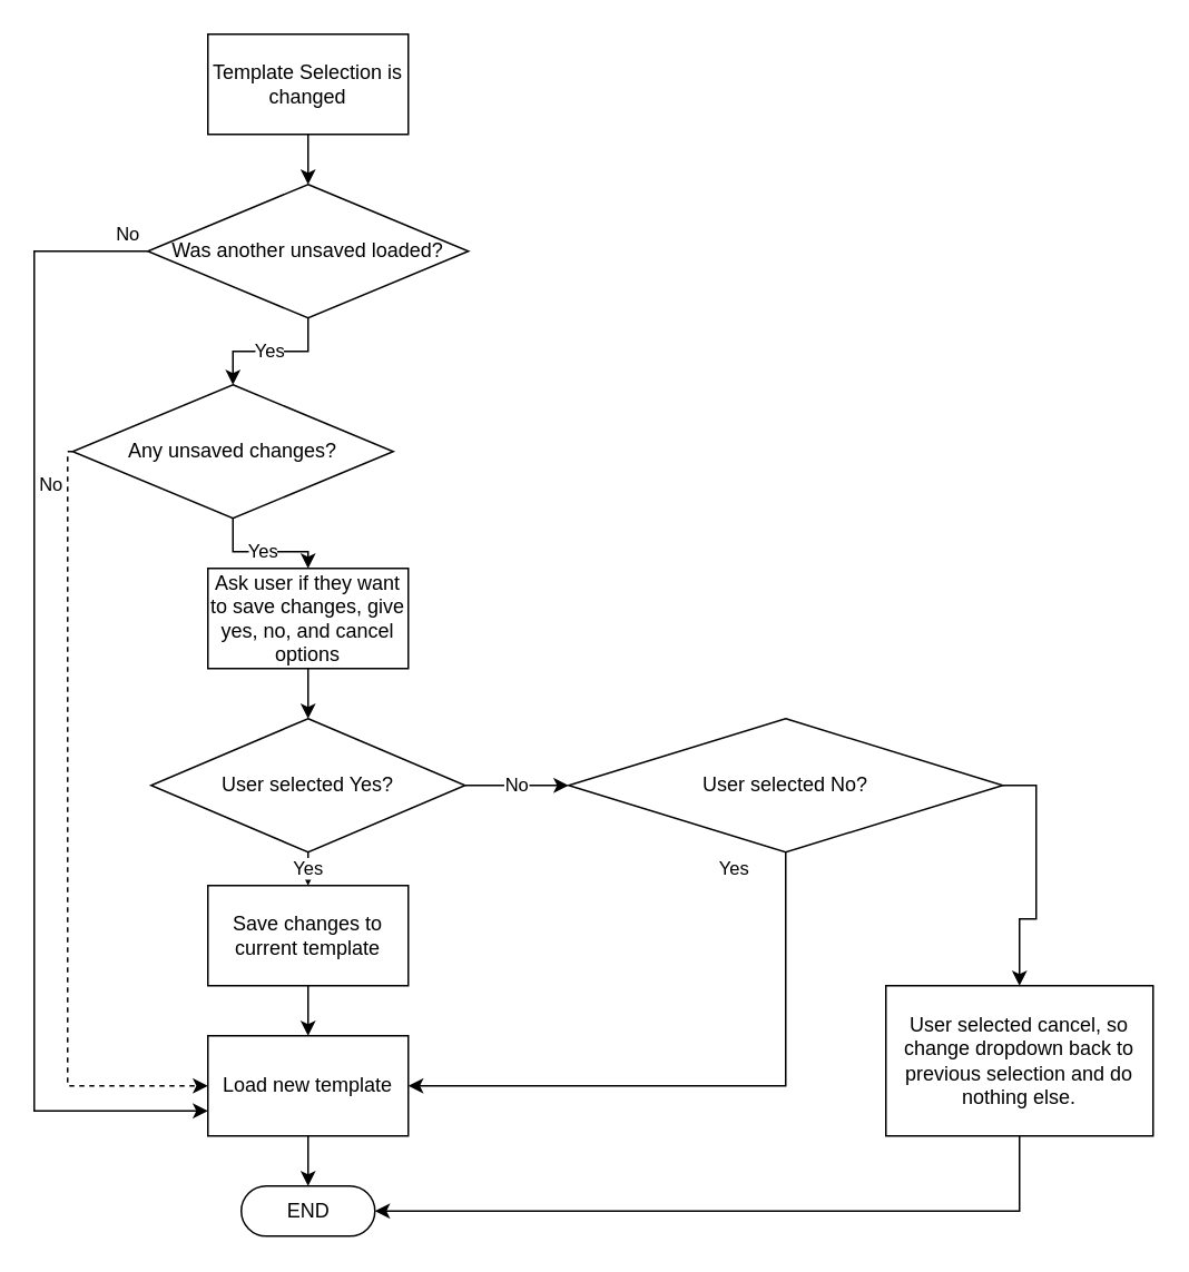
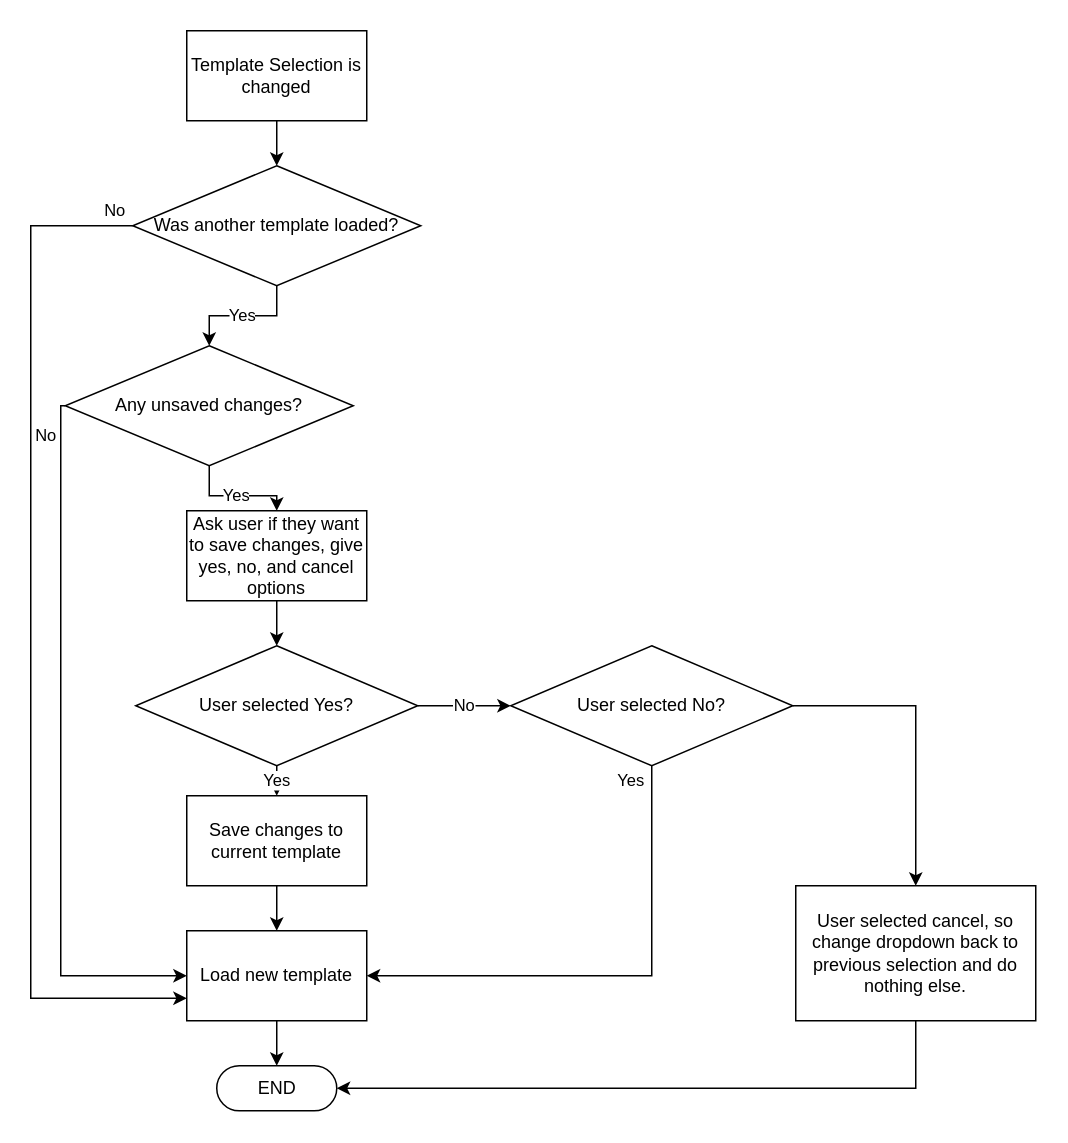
- <mxCell id="6" value="Was another unsaved loaded?" style="rhombus;whiteSpace=wrap;html=1;" vertex="1" parent="1"><mxGeometry x="88" y="110" width="192" height="80" as="geometry" /></mxCell>
+ <mxCell id="6" value="Was another template loaded?" style="rhombus;whiteSpace=wrap;html=1;" vertex="1" parent="1"><mxGeometry x="88" y="110" width="192" height="80" as="geometry" /></mxCell>
- <mxCell id="21" value="User selected No?" style="rhombus;whiteSpace=wrap;html=1;" vertex="1" parent="1"><mxGeometry x="340" y="430" width="260" height="80" as="geometry" /></mxCell>
+ <mxCell id="21" value="User selected No?" style="rhombus;whiteSpace=wrap;html=1;" vertex="1" parent="1"><mxGeometry x="340" y="430" width="188" height="80" as="geometry" /></mxCell>
- <mxCell id="7" value="No" style="edgeStyle=orthogonalEdgeStyle;rounded=0;orthogonalLoop=1;jettySize=auto;html=1;exitX=0;exitY=0.5;exitDx=0;exitDy=0;entryX=0;entryY=0.5;entryDx=0;entryDy=0;dashed=1;" edge="1" parent="1" source="9" target="18"><mxGeometry x="-0.902" y="-10" relative="1" as="geometry"><Array as="points"><mxPoint x="40" y="270" /><mxPoint x="40" y="650" /></Array><mxPoint as="offset" /></mxGeometry></mxCell>
+ <mxCell id="7" value="No" style="edgeStyle=orthogonalEdgeStyle;rounded=0;orthogonalLoop=1;jettySize=auto;html=1;exitX=0;exitY=0.5;exitDx=0;exitDy=0;entryX=0;entryY=0.5;entryDx=0;entryDy=0;" edge="1" parent="1" source="9" target="18"><mxGeometry x="-0.902" y="-10" relative="1" as="geometry"><Array as="points"><mxPoint x="40" y="270" /><mxPoint x="40" y="650" /></Array><mxPoint as="offset" /></mxGeometry></mxCell>
